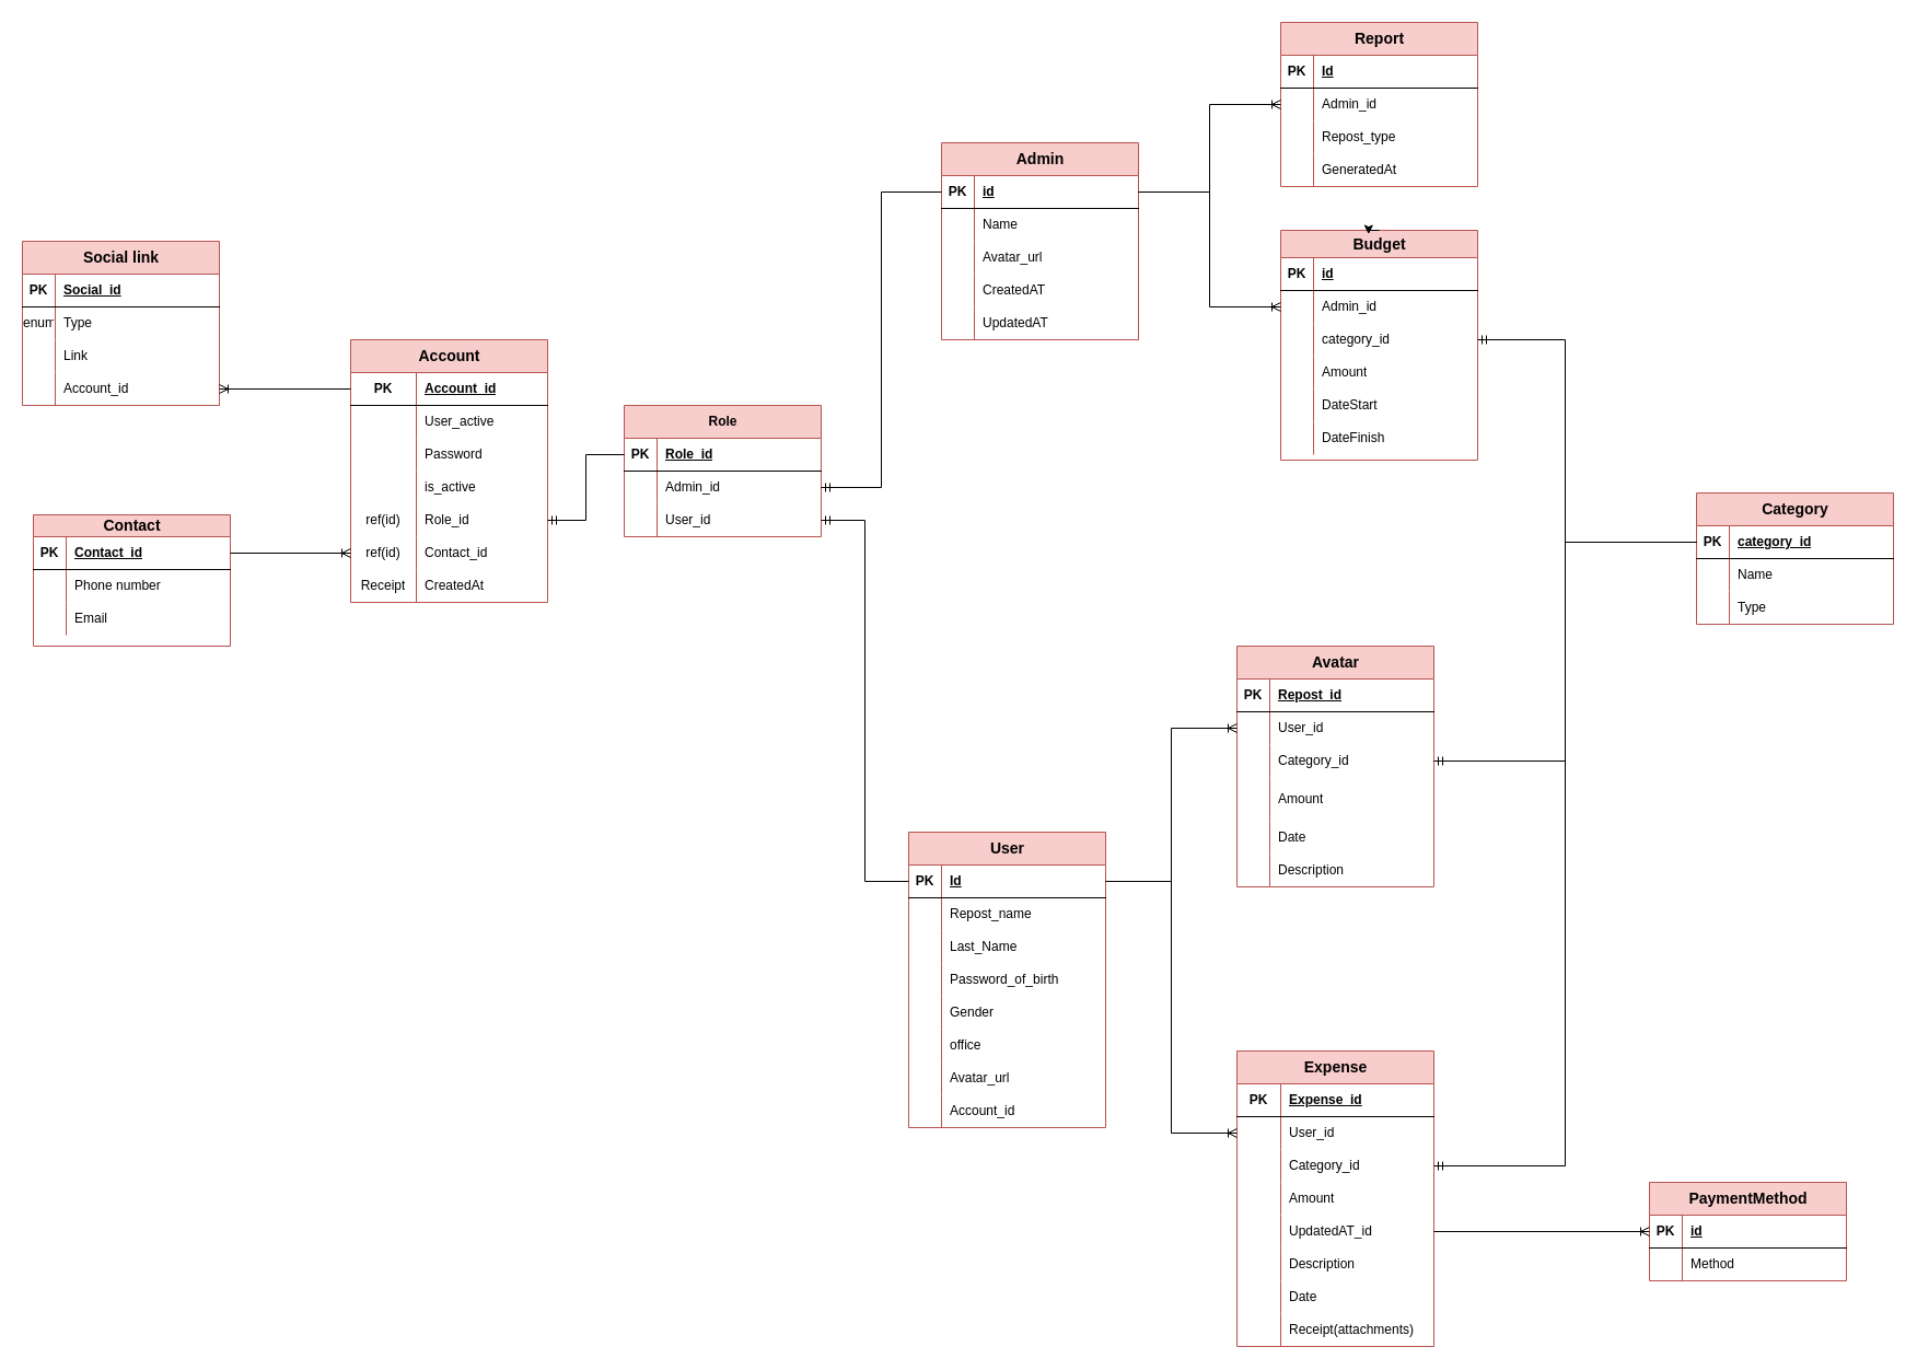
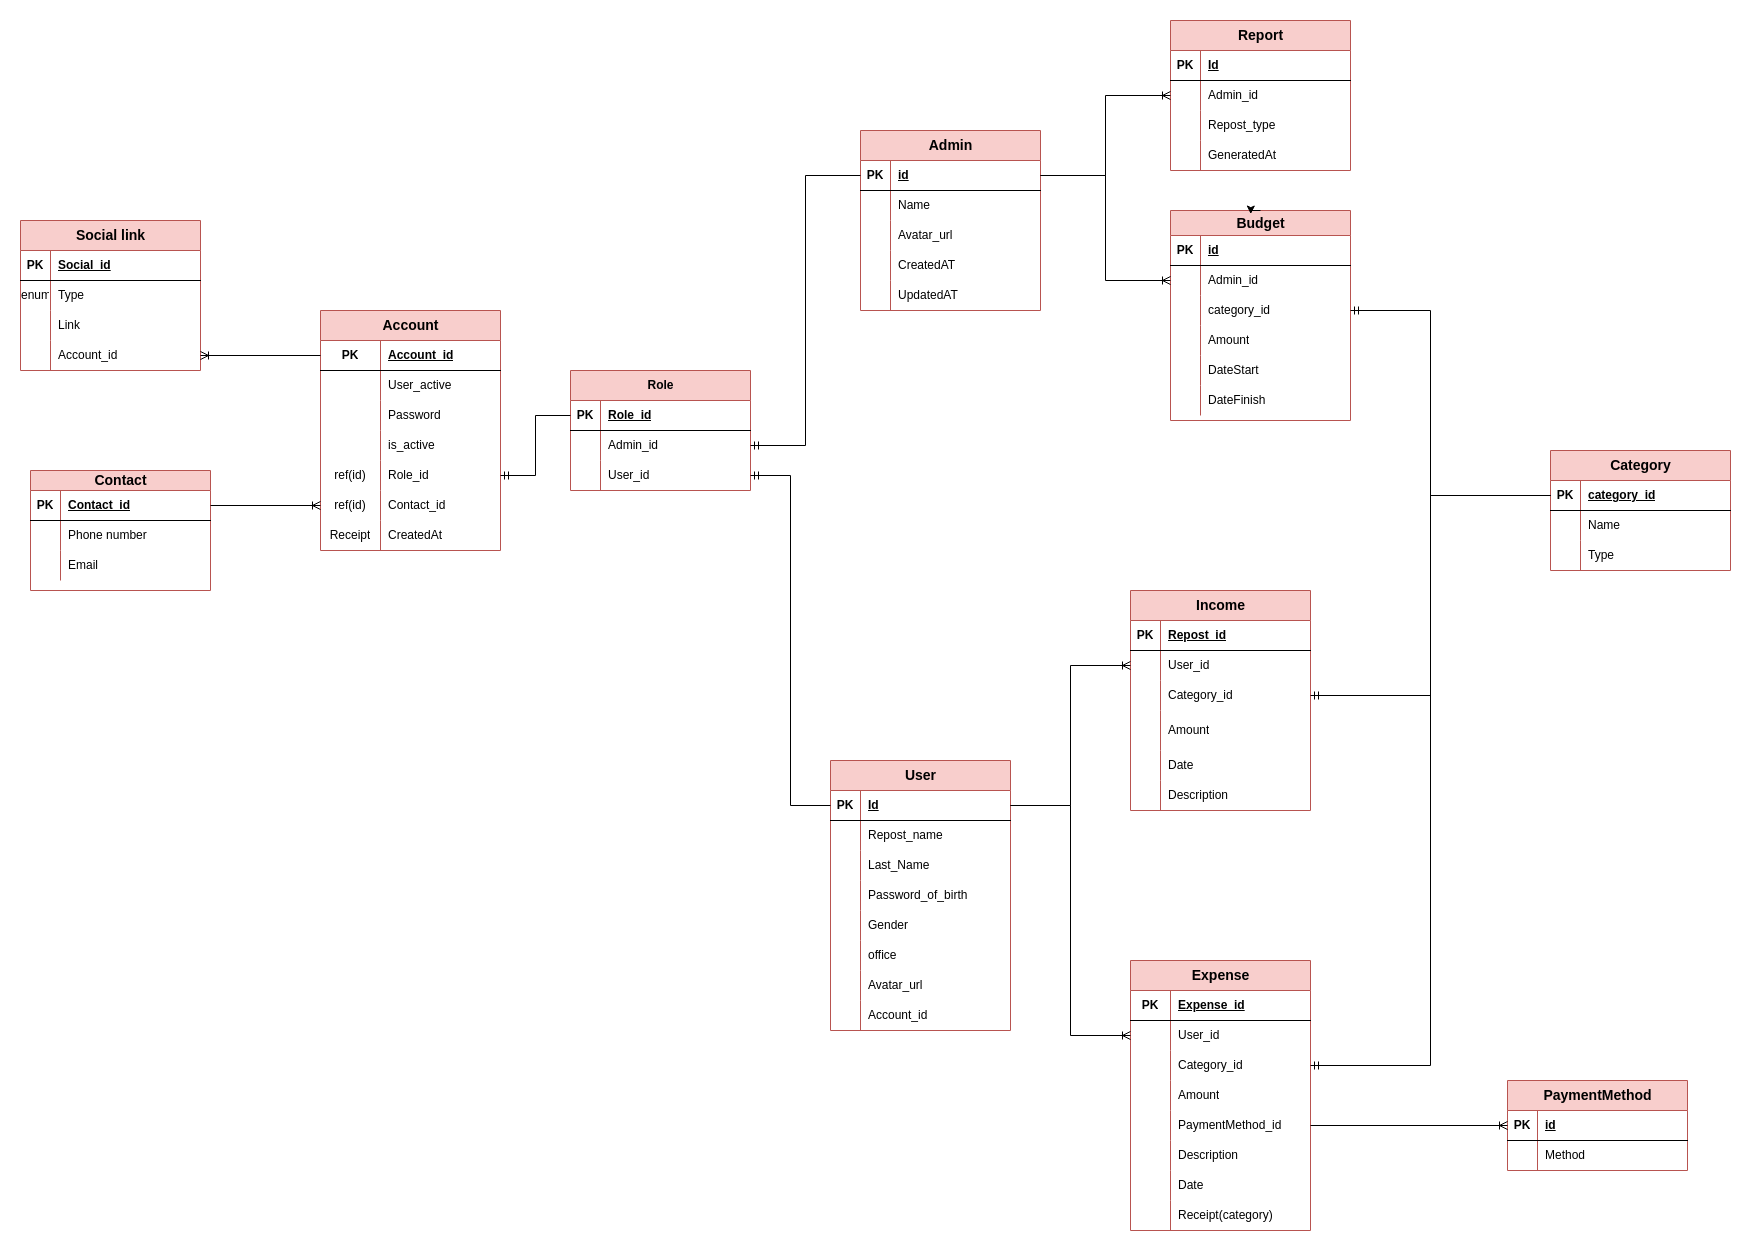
- <mxCell id="72" value="Avatar" style="shape=table;startSize=30;container=1;collapsible=1;childLayout=tableLayout;fixedRows=1;rowLines=0;fontStyle=1;align=center;resizeLast=1;html=1;fontSize=14;fillColor=#f8cecc;strokeColor=#b85450;" parent="1" vertex="1"><mxGeometry x="1130" y="590" width="180" height="220" as="geometry" /></mxCell>
+ <mxCell id="72" value="Income" style="shape=table;startSize=30;container=1;collapsible=1;childLayout=tableLayout;fixedRows=1;rowLines=0;fontStyle=1;align=center;resizeLast=1;html=1;fontSize=14;fillColor=#f8cecc;strokeColor=#b85450;" parent="1" vertex="1"><mxGeometry x="1130" y="590" width="180" height="220" as="geometry" /></mxCell>
- <mxCell id="62" value="UpdatedAT_id" style="shape=partialRectangle;connectable=0;fillColor=none;top=0;left=0;bottom=0;right=0;align=left;spacingLeft=6;overflow=hidden;whiteSpace=wrap;html=1;" parent="60" vertex="1"><mxGeometry x="40" width="140" height="30" as="geometry"><mxRectangle width="140" height="30" as="alternateBounds" /></mxGeometry></mxCell>
+ <mxCell id="62" value="PaymentMethod_id" style="shape=partialRectangle;connectable=0;fillColor=none;top=0;left=0;bottom=0;right=0;align=left;spacingLeft=6;overflow=hidden;whiteSpace=wrap;html=1;" parent="60" vertex="1"><mxGeometry x="40" width="140" height="30" as="geometry"><mxRectangle width="140" height="30" as="alternateBounds" /></mxGeometry></mxCell>
- <mxCell id="71" value="Receipt(attachments)" style="shape=partialRectangle;connectable=0;fillColor=none;top=0;left=0;bottom=0;right=0;align=left;spacingLeft=6;overflow=hidden;whiteSpace=wrap;html=1;" parent="69" vertex="1"><mxGeometry x="40" width="140" height="30" as="geometry"><mxRectangle width="140" height="30" as="alternateBounds" /></mxGeometry></mxCell>
+ <mxCell id="71" value="Receipt(category)" style="shape=partialRectangle;connectable=0;fillColor=none;top=0;left=0;bottom=0;right=0;align=left;spacingLeft=6;overflow=hidden;whiteSpace=wrap;html=1;" parent="69" vertex="1"><mxGeometry x="40" width="140" height="30" as="geometry"><mxRectangle width="140" height="30" as="alternateBounds" /></mxGeometry></mxCell>
